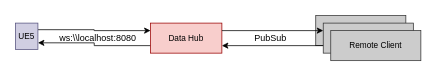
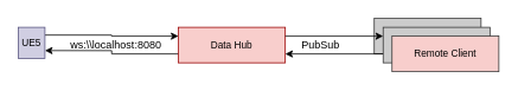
- <mxCell id="3" value="Data Hub" style="rounded=0;whiteSpace=wrap;html=1;fillColor=#f8cecc;strokeColor=#990000;strokeWidth=1;fontSize=11;fillStyle=auto;" parent="1" vertex="1"><mxGeometry x="200" y="30" width="95" height="40" as="geometry" /></mxCell>
+ <mxCell id="3" value="Data Hub" style="rounded=0;whiteSpace=wrap;html=1;fillColor=#f8cecc;strokeColor=#990000;strokeWidth=1;fontSize=11;fillStyle=auto;" parent="1" vertex="1"><mxGeometry x="200" y="30" width="120" height="40" as="geometry" /></mxCell>
- <mxCell id="10" value="Remote Client" style="rounded=0;whiteSpace=wrap;html=1;fillColor=#CCCCCC;strokeColor=#333333;strokeWidth=1;fontSize=11;" parent="1" vertex="1"><mxGeometry x="440" y="40" width="120" height="40" as="geometry" /></mxCell>
+ <mxCell id="10" value="Remote Client" style="rounded=0;whiteSpace=wrap;html=1;fillColor=#f8cecc;strokeColor=#333333;strokeWidth=1;fontSize=11;" parent="1" vertex="1"><mxGeometry x="440" y="40" width="120" height="40" as="geometry" /></mxCell>
